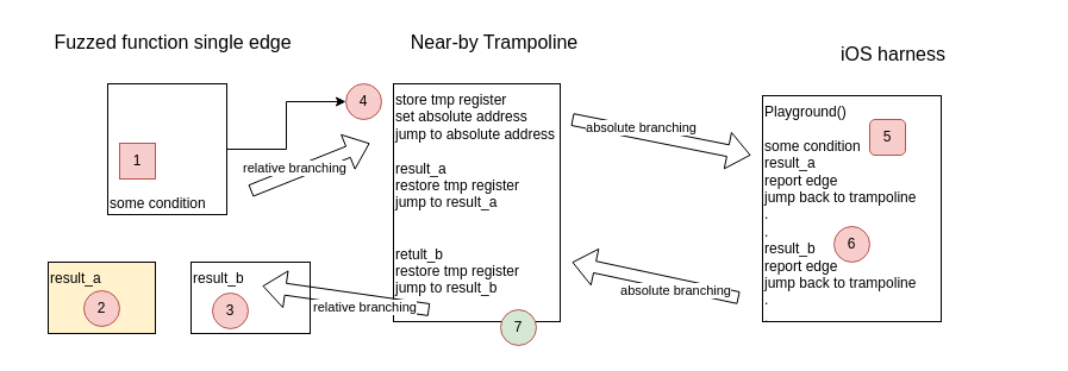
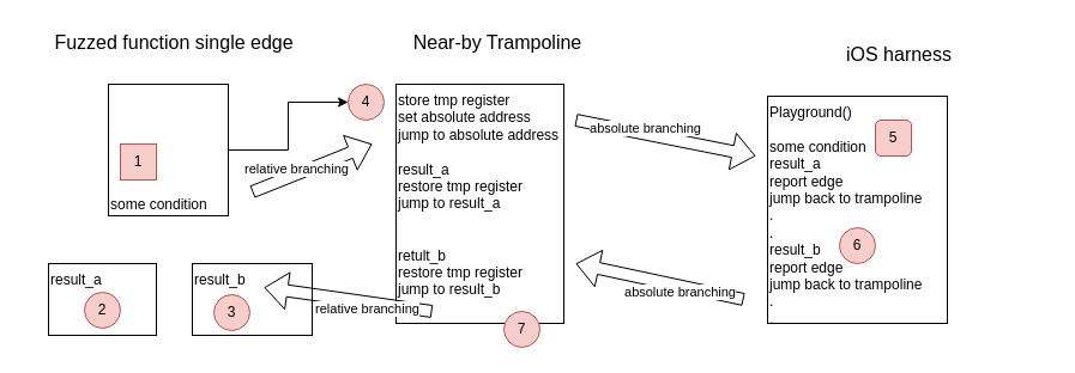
- <mxCell id="4" value="result_a" style="rounded=0;whiteSpace=wrap;html=1;align=left;verticalAlign=top;fillColor=#fff2cc;" parent="1" vertex="1"><mxGeometry x="40" y="220" width="90" height="60" as="geometry" /></mxCell>
+ <mxCell id="4" value="result_a" style="rounded=0;whiteSpace=wrap;html=1;align=left;verticalAlign=top;" parent="1" vertex="1"><mxGeometry x="40" y="220" width="90" height="60" as="geometry" /></mxCell>
- <mxCell id="17" value="7" style="ellipse;whiteSpace=wrap;html=1;aspect=fixed;fillColor=#d5e8d4;strokeColor=#b85450;" vertex="1" parent="1"><mxGeometry x="420" y="260" width="30" height="30" as="geometry" /></mxCell>
+ <mxCell id="17" value="7" style="ellipse;whiteSpace=wrap;html=1;aspect=fixed;fillColor=#f8cecc;strokeColor=#b85450;" vertex="1" parent="1"><mxGeometry x="420" y="260" width="30" height="30" as="geometry" /></mxCell>
